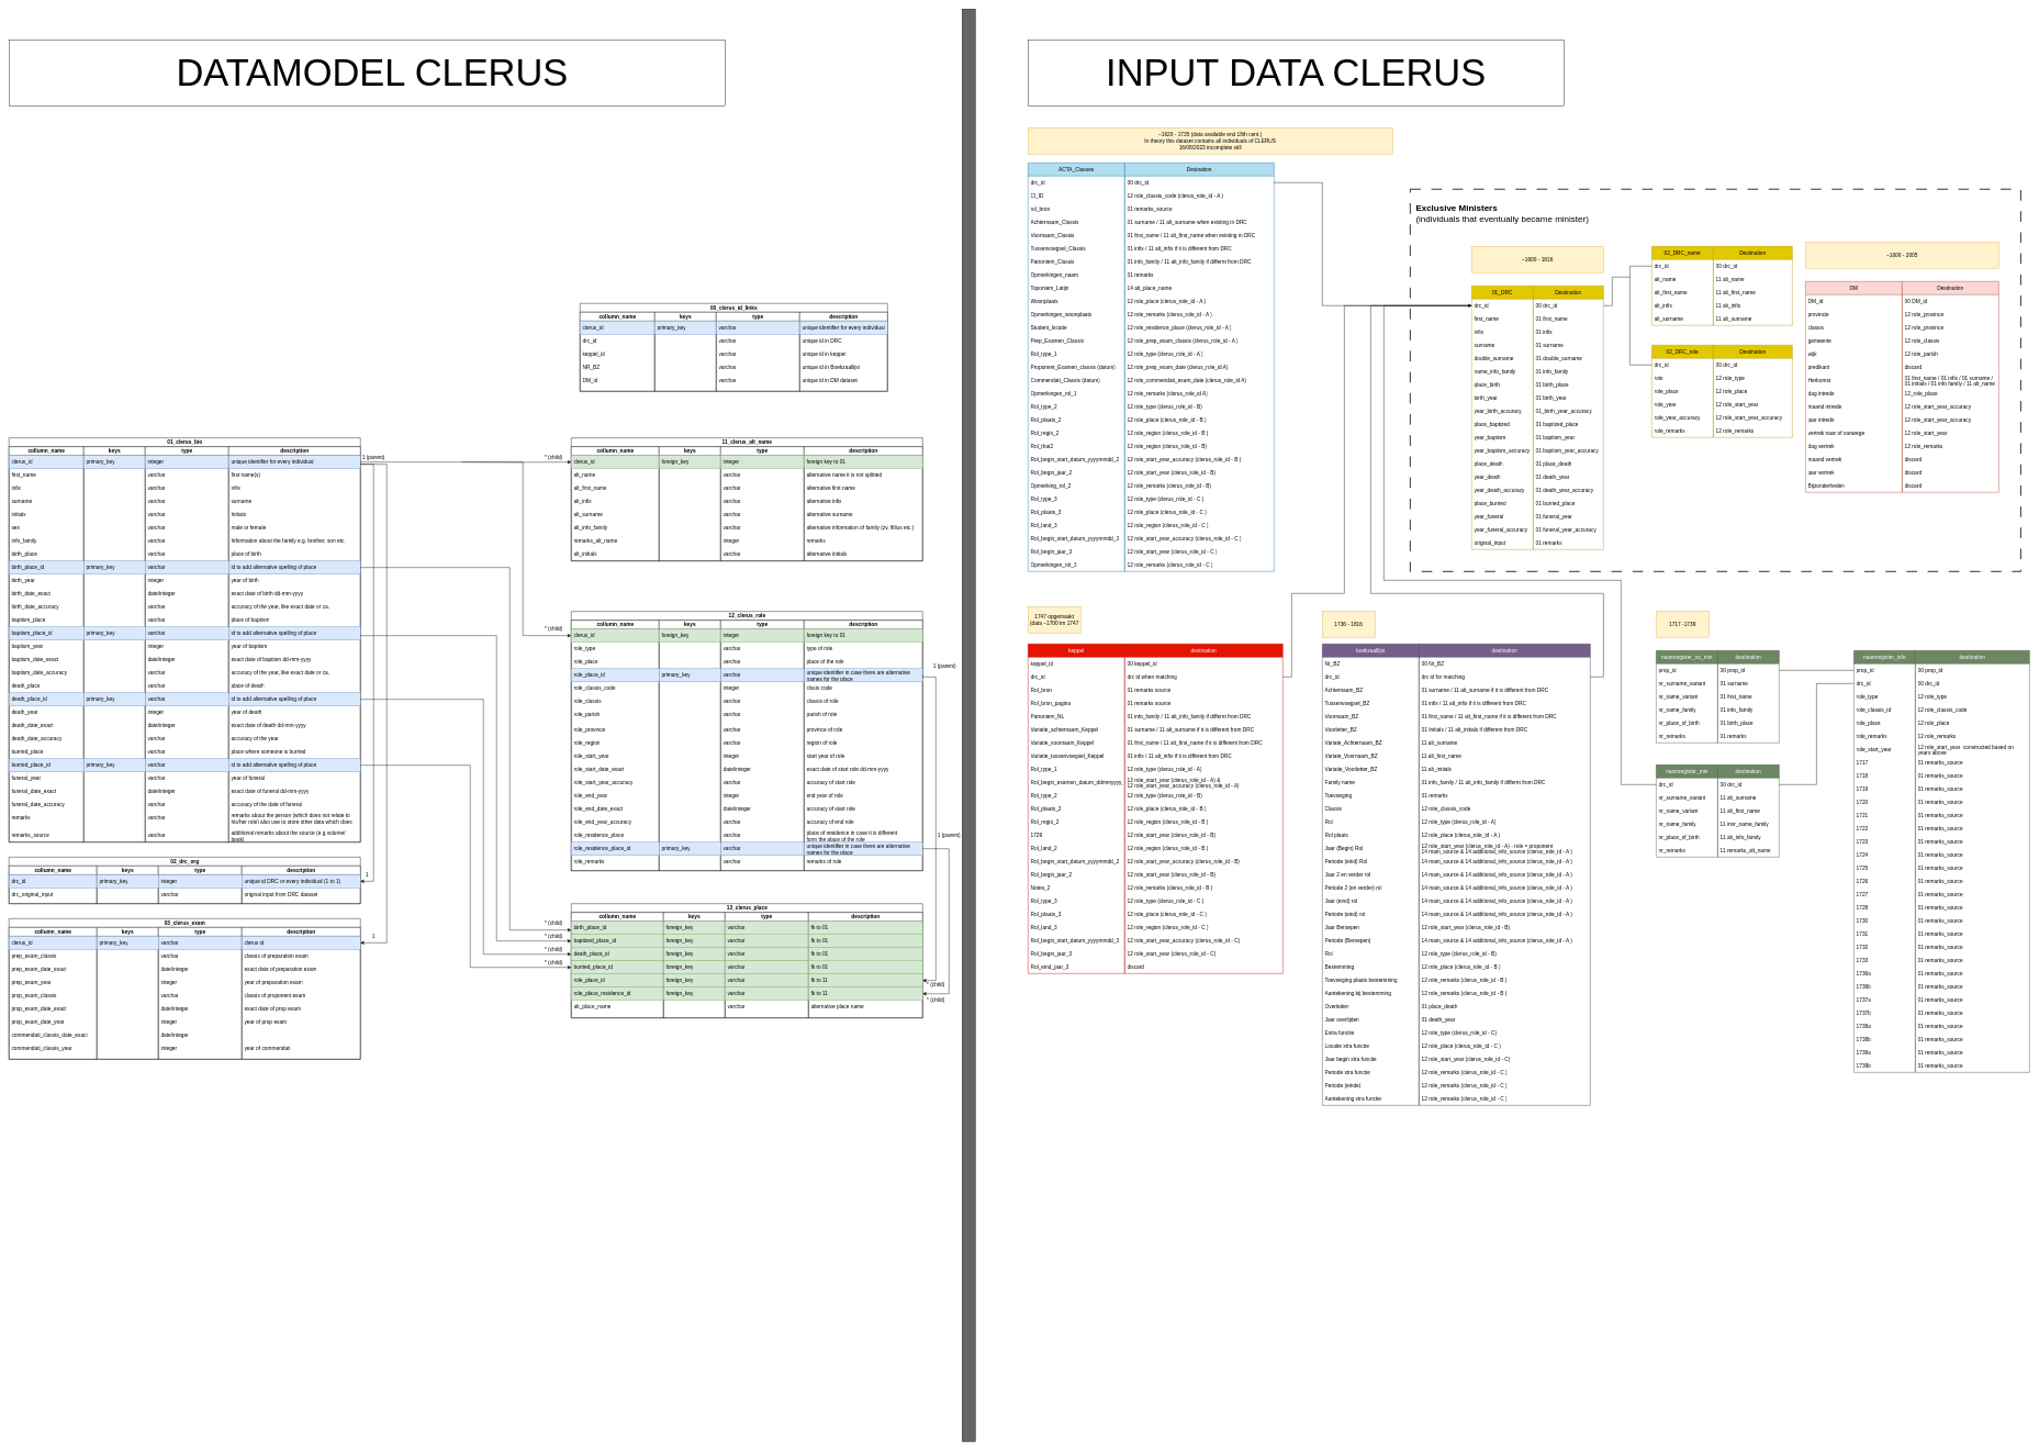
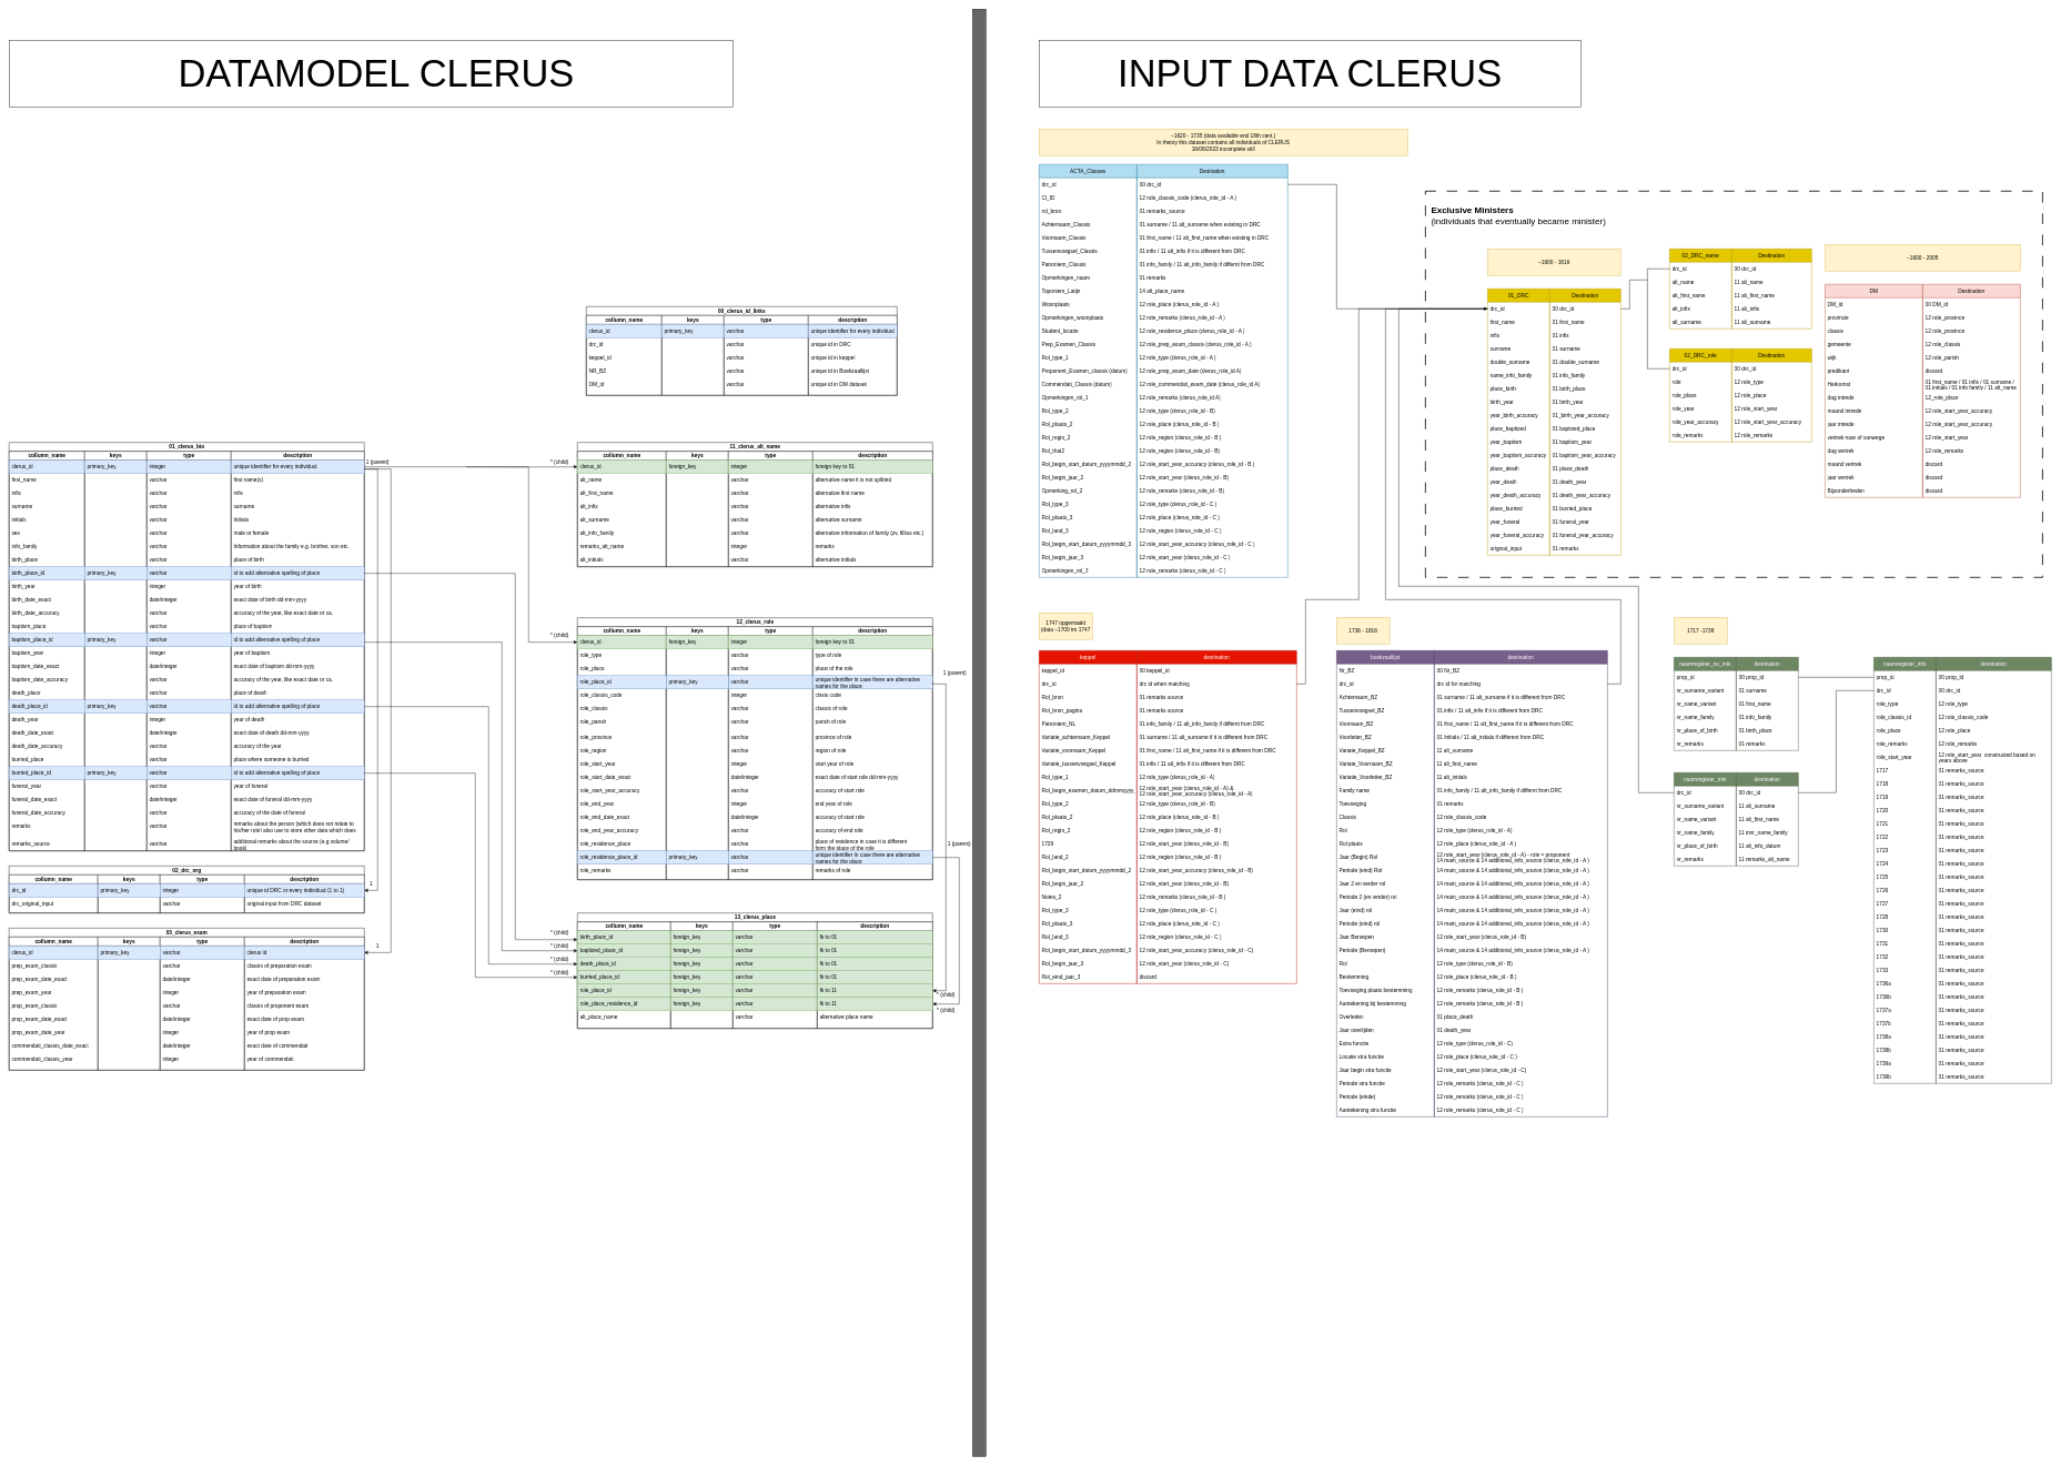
- <mxCell id="538" value="Variate_Achternaam_BZ" style="text;strokeColor=none;fillColor=none;align=left;verticalAlign=middle;spacingLeft=4;spacingRight=4;overflow=hidden;points=[[0,0.5],[1,0.5]];portConstraint=eastwest;rotatable=0;whiteSpace=wrap;html=1;" parent="531" vertex="1"><mxGeometry y="210" width="220" height="30" as="geometry" /></mxCell>
+ <mxCell id="538" value="Variate_Keppel_BZ" style="text;strokeColor=none;fillColor=none;align=left;verticalAlign=middle;spacingLeft=4;spacingRight=4;overflow=hidden;points=[[0,0.5],[1,0.5]];portConstraint=eastwest;rotatable=0;whiteSpace=wrap;html=1;" parent="531" vertex="1"><mxGeometry y="210" width="220" height="30" as="geometry" /></mxCell>
- <mxCell id="118" value="11 alt_info_family" style="text;strokeColor=none;fillColor=none;align=left;verticalAlign=middle;spacingLeft=4;spacingRight=4;overflow=hidden;points=[[0,0.5],[1,0.5]];portConstraint=eastwest;rotatable=0;whiteSpace=wrap;html=1;" parent="113" vertex="1"><mxGeometry y="150" width="140" height="30" as="geometry" /></mxCell>
+ <mxCell id="118" value="11 alt_info_datum" style="text;strokeColor=none;fillColor=none;align=left;verticalAlign=middle;spacingLeft=4;spacingRight=4;overflow=hidden;points=[[0,0.5],[1,0.5]];portConstraint=eastwest;rotatable=0;whiteSpace=wrap;html=1;" parent="113" vertex="1"><mxGeometry y="150" width="140" height="30" as="geometry" /></mxCell>
+ <mxCell id="697" value="exact date of commendati" style="text;strokeColor=none;fillColor=none;align=left;verticalAlign=middle;spacingLeft=4;spacingRight=4;overflow=hidden;points=[[0,0.5],[1,0.5]];portConstraint=eastwest;rotatable=0;whiteSpace=wrap;html=1;" parent="676" vertex="1"><mxGeometry y="230" width="230" height="30" as="geometry" /></mxCell>
